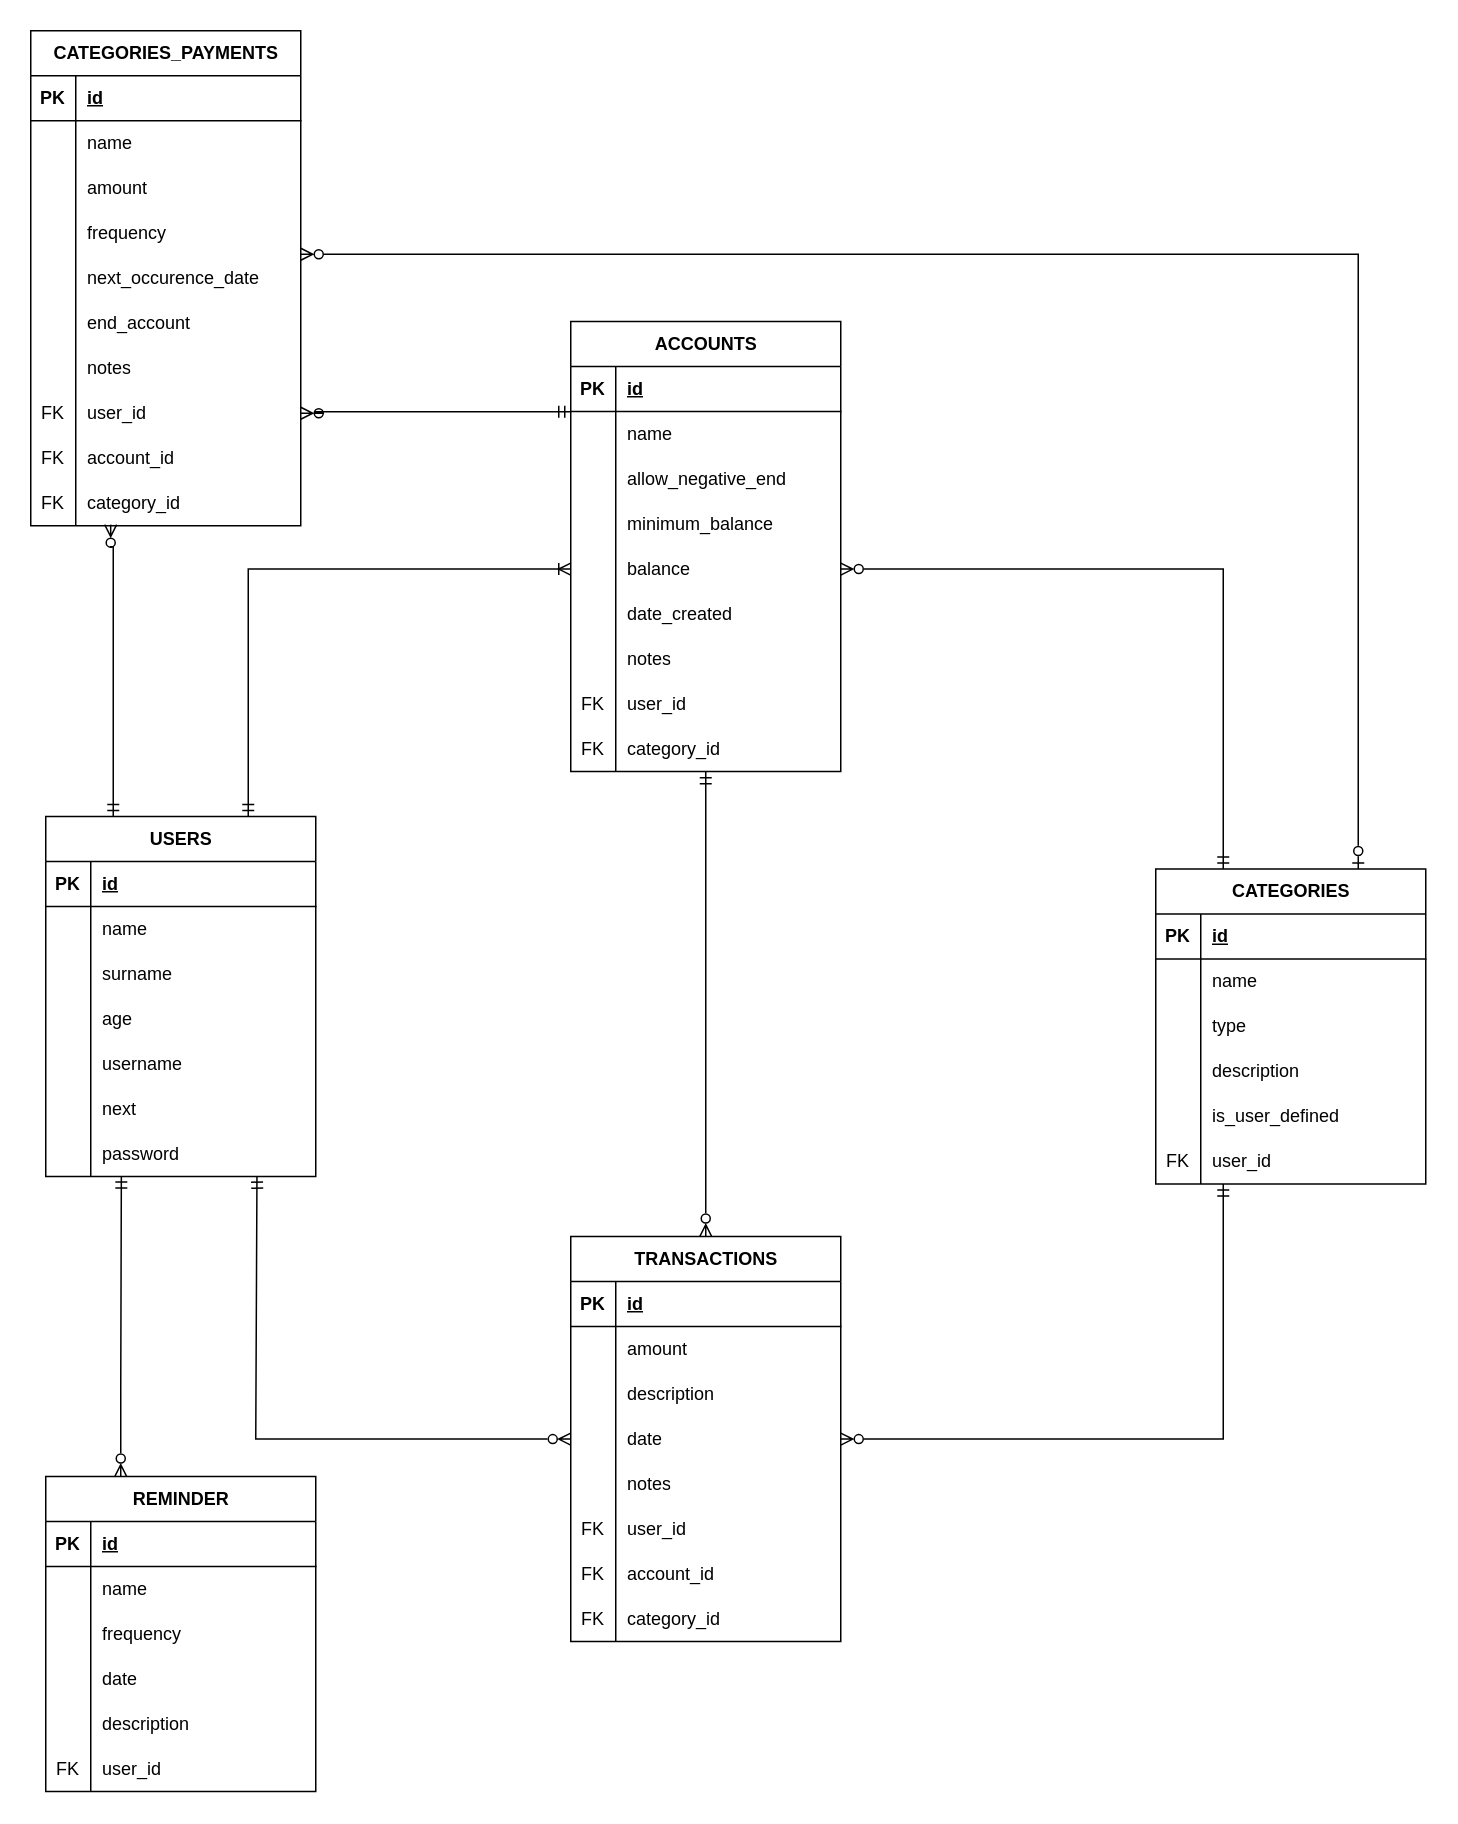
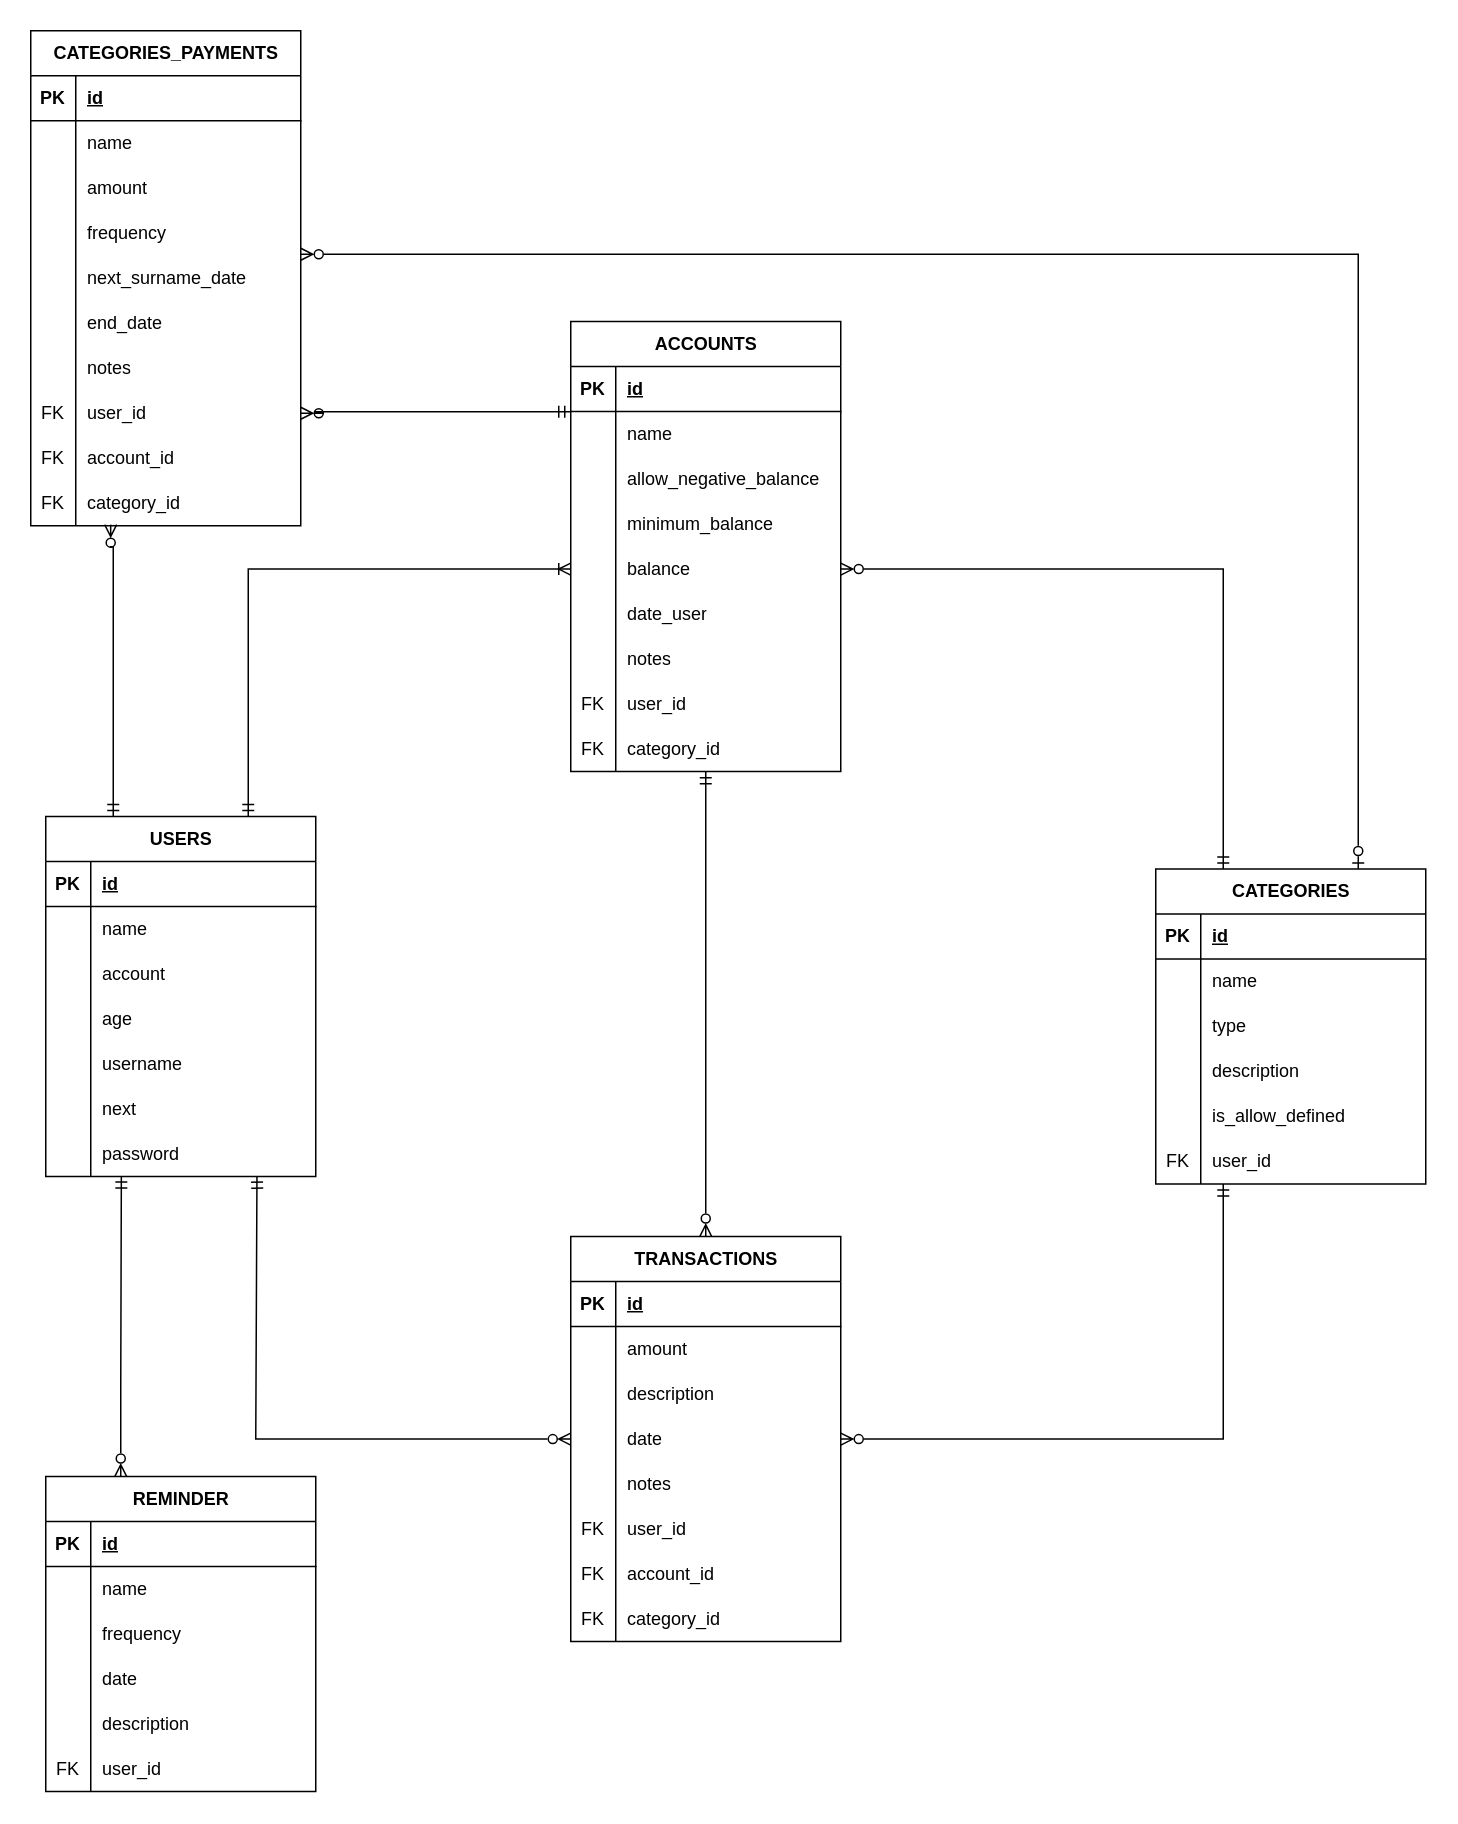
- <mxCell id="137" value="next_occurence_date" style="shape=partialRectangle;connectable=0;fillColor=none;top=0;left=0;bottom=0;right=0;align=left;spacingLeft=6;overflow=hidden;whiteSpace=wrap;html=1;" parent="135" vertex="1"><mxGeometry x="30" width="150" height="30" as="geometry"><mxRectangle width="150" height="30" as="alternateBounds" /></mxGeometry></mxCell>
+ <mxCell id="137" value="next_surname_date" style="shape=partialRectangle;connectable=0;fillColor=none;top=0;left=0;bottom=0;right=0;align=left;spacingLeft=6;overflow=hidden;whiteSpace=wrap;html=1;" parent="135" vertex="1"><mxGeometry x="30" width="150" height="30" as="geometry"><mxRectangle width="150" height="30" as="alternateBounds" /></mxGeometry></mxCell>
- <mxCell id="140" value="end_account" style="shape=partialRectangle;connectable=0;fillColor=none;top=0;left=0;bottom=0;right=0;align=left;spacingLeft=6;overflow=hidden;whiteSpace=wrap;html=1;" parent="138" vertex="1"><mxGeometry x="30" width="150" height="30" as="geometry"><mxRectangle width="150" height="30" as="alternateBounds" /></mxGeometry></mxCell>
+ <mxCell id="140" value="end_date" style="shape=partialRectangle;connectable=0;fillColor=none;top=0;left=0;bottom=0;right=0;align=left;spacingLeft=6;overflow=hidden;whiteSpace=wrap;html=1;" parent="138" vertex="1"><mxGeometry x="30" width="150" height="30" as="geometry"><mxRectangle width="150" height="30" as="alternateBounds" /></mxGeometry></mxCell>
- <mxCell id="35" value="allow_negative_end" style="shape=partialRectangle;connectable=0;fillColor=none;top=0;left=0;bottom=0;right=0;align=left;spacingLeft=6;overflow=hidden;whiteSpace=wrap;html=1;" parent="33" vertex="1"><mxGeometry x="30" width="150" height="30" as="geometry"><mxRectangle width="150" height="30" as="alternateBounds" /></mxGeometry></mxCell>
+ <mxCell id="35" value="allow_negative_balance" style="shape=partialRectangle;connectable=0;fillColor=none;top=0;left=0;bottom=0;right=0;align=left;spacingLeft=6;overflow=hidden;whiteSpace=wrap;html=1;" parent="33" vertex="1"><mxGeometry x="30" width="150" height="30" as="geometry"><mxRectangle width="150" height="30" as="alternateBounds" /></mxGeometry></mxCell>
- <mxCell id="44" value="date_created" style="shape=partialRectangle;connectable=0;fillColor=none;top=0;left=0;bottom=0;right=0;align=left;spacingLeft=6;overflow=hidden;whiteSpace=wrap;html=1;" parent="42" vertex="1"><mxGeometry x="30" width="150" height="30" as="geometry"><mxRectangle width="150" height="30" as="alternateBounds" /></mxGeometry></mxCell>
+ <mxCell id="44" value="date_user" style="shape=partialRectangle;connectable=0;fillColor=none;top=0;left=0;bottom=0;right=0;align=left;spacingLeft=6;overflow=hidden;whiteSpace=wrap;html=1;" parent="42" vertex="1"><mxGeometry x="30" width="150" height="30" as="geometry"><mxRectangle width="150" height="30" as="alternateBounds" /></mxGeometry></mxCell>
- <mxCell id="12" value="surname" style="shape=partialRectangle;connectable=0;fillColor=none;top=0;left=0;bottom=0;right=0;align=left;spacingLeft=6;overflow=hidden;whiteSpace=wrap;html=1;" parent="10" vertex="1"><mxGeometry x="30" width="150" height="30" as="geometry"><mxRectangle width="150" height="30" as="alternateBounds" /></mxGeometry></mxCell>
+ <mxCell id="12" value="account" style="shape=partialRectangle;connectable=0;fillColor=none;top=0;left=0;bottom=0;right=0;align=left;spacingLeft=6;overflow=hidden;whiteSpace=wrap;html=1;" parent="10" vertex="1"><mxGeometry x="30" width="150" height="30" as="geometry"><mxRectangle width="150" height="30" as="alternateBounds" /></mxGeometry></mxCell>
- <mxCell id="95" value="is_user_defined" style="shape=partialRectangle;connectable=0;fillColor=none;top=0;left=0;bottom=0;right=0;align=left;spacingLeft=6;overflow=hidden;whiteSpace=wrap;html=1;" parent="93" vertex="1"><mxGeometry x="30" width="150" height="30" as="geometry"><mxRectangle width="150" height="30" as="alternateBounds" /></mxGeometry></mxCell>
+ <mxCell id="95" value="is_allow_defined" style="shape=partialRectangle;connectable=0;fillColor=none;top=0;left=0;bottom=0;right=0;align=left;spacingLeft=6;overflow=hidden;whiteSpace=wrap;html=1;" parent="93" vertex="1"><mxGeometry x="30" width="150" height="30" as="geometry"><mxRectangle width="150" height="30" as="alternateBounds" /></mxGeometry></mxCell>
